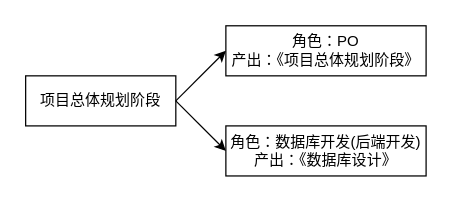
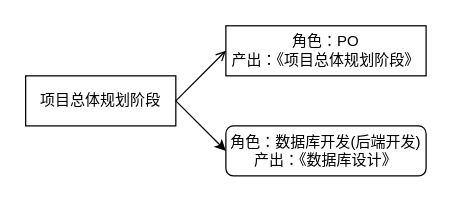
- <mxCell id="5" value="" style="endArrow=classic;html=1;rounded=0;exitX=1;exitY=0.5;exitDx=0;exitDy=0;entryX=0;entryY=0.5;entryDx=0;entryDy=0;" edge="1" parent="1" source="2" target="3"><mxGeometry width="50" height="50" relative="1" as="geometry"><mxPoint x="130" y="140" as="sourcePoint" /><mxPoint x="180" y="90" as="targetPoint" /></mxGeometry></mxCell>
+ <mxCell id="5" value="" style="endArrow=open;html=1;rounded=0;exitX=1;exitY=0.5;exitDx=0;exitDy=0;entryX=0;entryY=0.5;entryDx=0;entryDy=0;" edge="1" parent="1" source="2" target="3"><mxGeometry width="50" height="50" relative="1" as="geometry"><mxPoint x="130" y="140" as="sourcePoint" /><mxPoint x="180" y="90" as="targetPoint" /></mxGeometry></mxCell>
- <mxCell id="4" value="角色：数据库开发(后端开发)&lt;br&gt;产出：《数据库设计》" style="rounded=0;whiteSpace=wrap;html=1;" vertex="1" parent="1"><mxGeometry x="180" y="100" width="160" height="40" as="geometry" /></mxCell>
+ <mxCell id="4" value="角色：数据库开发(后端开发)&lt;br&gt;产出：《数据库设计》" style="whiteSpace=wrap;html=1;rounded=1;" vertex="1" parent="1"><mxGeometry x="180" y="100" width="160" height="40" as="geometry" /></mxCell>
